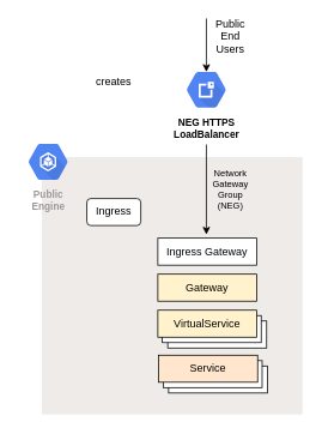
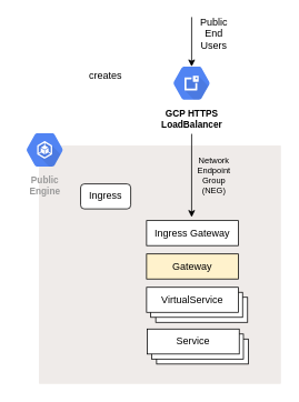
- <mxCell id="3" value="&lt;div&gt;NEG HTTPS&lt;/div&gt;&lt;div&gt;LoadBalancer&lt;br&gt;&lt;/div&gt;" style="sketch=0;html=1;fillColor=#5184F3;strokeColor=none;verticalAlign=top;labelPosition=center;verticalLabelPosition=bottom;align=center;spacingTop=-6;fontSize=11;fontStyle=1;shape=mxgraph.gcp2.hexIcon;prIcon=cloud_external_ip_addresses" parent="1" vertex="1"><mxGeometry x="196" y="70" width="66" height="58.5" as="geometry" /></mxCell>
+ <mxCell id="3" value="&lt;div&gt;GCP HTTPS&lt;/div&gt;&lt;div&gt;LoadBalancer&lt;br&gt;&lt;/div&gt;" style="sketch=0;html=1;fillColor=#5184F3;strokeColor=none;verticalAlign=top;labelPosition=center;verticalLabelPosition=bottom;align=center;spacingTop=-6;fontSize=11;fontStyle=1;shape=mxgraph.gcp2.hexIcon;prIcon=cloud_external_ip_addresses" parent="1" vertex="1"><mxGeometry x="196" y="70" width="66" height="58.5" as="geometry" /></mxCell>
- <mxCell id="18" value="&lt;div style=&quot;font-size: 10px&quot;&gt;Network&lt;/div&gt;&lt;div style=&quot;font-size: 10px&quot;&gt;Gateway&lt;/div&gt;&lt;div style=&quot;font-size: 10px&quot;&gt;Group&lt;/div&gt;&lt;div style=&quot;font-size: 10px&quot;&gt;(NEG)&lt;br style=&quot;font-size: 10px&quot;&gt;&lt;/div&gt;" style="text;html=1;strokeColor=none;fillColor=none;align=center;verticalAlign=middle;whiteSpace=wrap;rounded=0;fontColor=#000000;fontSize=10;" parent="1" vertex="1"><mxGeometry x="236" y="200" width="40" height="20" as="geometry" /></mxCell>
+ <mxCell id="18" value="&lt;div style=&quot;font-size: 10px&quot;&gt;Network&lt;/div&gt;&lt;div style=&quot;font-size: 10px&quot;&gt;Endpoint&lt;/div&gt;&lt;div style=&quot;font-size: 10px&quot;&gt;Group&lt;/div&gt;&lt;div style=&quot;font-size: 10px&quot;&gt;(NEG)&lt;br style=&quot;font-size: 10px&quot;&gt;&lt;/div&gt;" style="text;html=1;strokeColor=none;fillColor=none;align=center;verticalAlign=middle;whiteSpace=wrap;rounded=0;fontColor=#000000;fontSize=10;" parent="1" vertex="1"><mxGeometry x="236" y="200" width="40" height="20" as="geometry" /></mxCell>
- <mxCell id="11" value="VirtualService" style="rounded=0;whiteSpace=wrap;html=1;fontColor=#000000;fillColor=#fff2cc;" parent="1" vertex="1"><mxGeometry x="175" y="344" width="110" height="30" as="geometry" /></mxCell>
+ <mxCell id="11" value="VirtualService" style="rounded=0;whiteSpace=wrap;html=1;fontColor=#000000;" parent="1" vertex="1"><mxGeometry x="175" y="344" width="110" height="30" as="geometry" /></mxCell>
- <mxCell id="14" value="Service" style="rounded=0;whiteSpace=wrap;html=1;fontColor=#000000;fillColor=#ffe6cc;" parent="1" vertex="1"><mxGeometry x="176" y="394" width="110" height="30" as="geometry" /></mxCell>
+ <mxCell id="14" value="Service" style="rounded=0;whiteSpace=wrap;html=1;fontColor=#000000;" parent="1" vertex="1"><mxGeometry x="176" y="394" width="110" height="30" as="geometry" /></mxCell>
